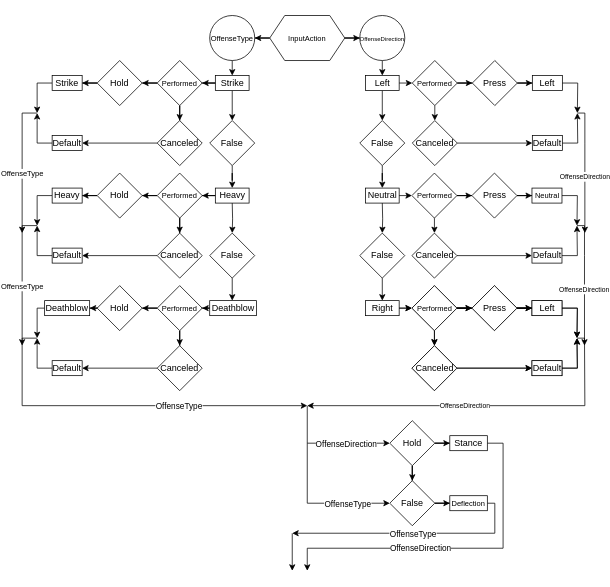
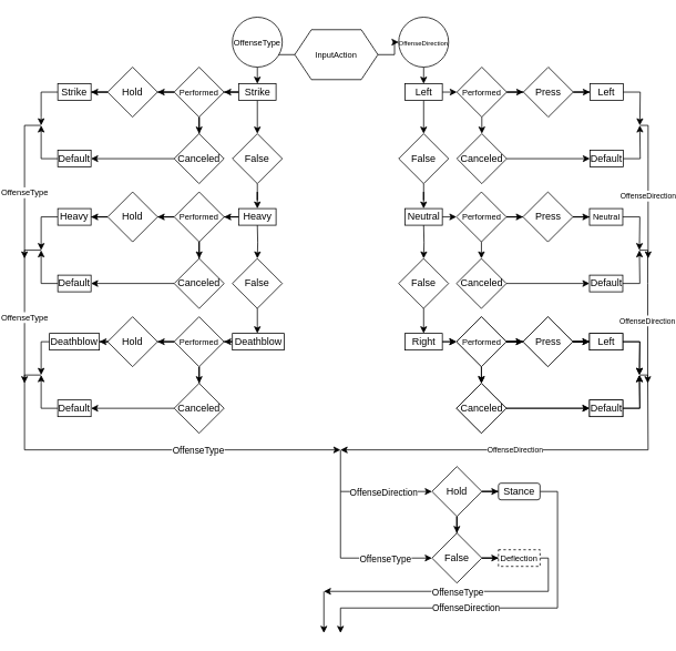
- <mxCell id="3" value="&lt;font style=&quot;font-size: 10px;&quot;&gt;InputAction&lt;/font&gt;" style="shape=hexagon;perimeter=hexagonPerimeter2;whiteSpace=wrap;html=1;fixedSize=1;" vertex="1" parent="1"><mxGeometry x="350" y="20" width="100" height="60" as="geometry" /></mxCell>
+ <mxCell id="3" value="&lt;font style=&quot;font-size: 10px;&quot;&gt;InputAction&lt;/font&gt;" style="shape=hexagon;perimeter=hexagonPerimeter2;whiteSpace=wrap;html=1;fixedSize=1;" vertex="1" parent="1"><mxGeometry x="345" y="35" width="100" height="60" as="geometry" /></mxCell>
- <mxCell id="130" value="Stance" style="whiteSpace=wrap;html=1;" vertex="1" parent="1"><mxGeometry x="590" y="580" width="50" height="20" as="geometry" /></mxCell>
+ <mxCell id="130" value="Stance" style="whiteSpace=wrap;html=1;rounded=1;" vertex="1" parent="1"><mxGeometry x="590" y="580" width="50" height="20" as="geometry" /></mxCell>
- <mxCell id="137" value="&lt;font style=&quot;font-size: 10px;&quot;&gt;Deflection&lt;/font&gt;" style="whiteSpace=wrap;html=1;" vertex="1" parent="1"><mxGeometry x="590" y="660" width="50" height="20" as="geometry" /></mxCell>
+ <mxCell id="137" value="&lt;font style=&quot;font-size: 10px;&quot;&gt;Deflection&lt;/font&gt;" style="whiteSpace=wrap;html=1;dashed=1;" vertex="1" parent="1"><mxGeometry x="590" y="660" width="50" height="20" as="geometry" /></mxCell>
